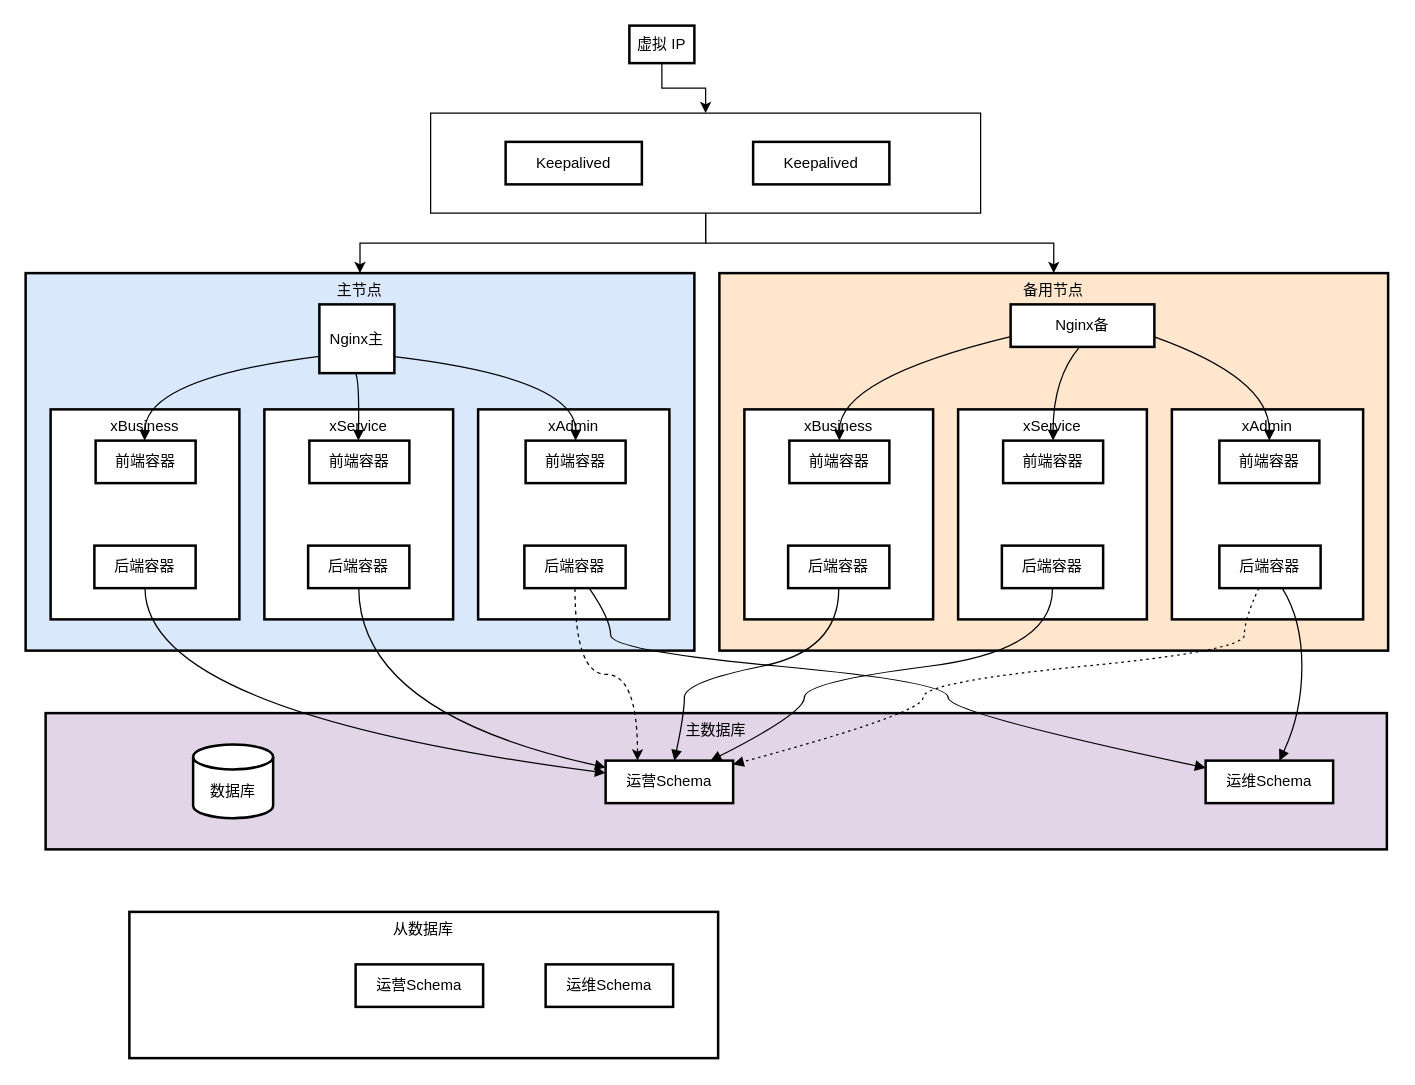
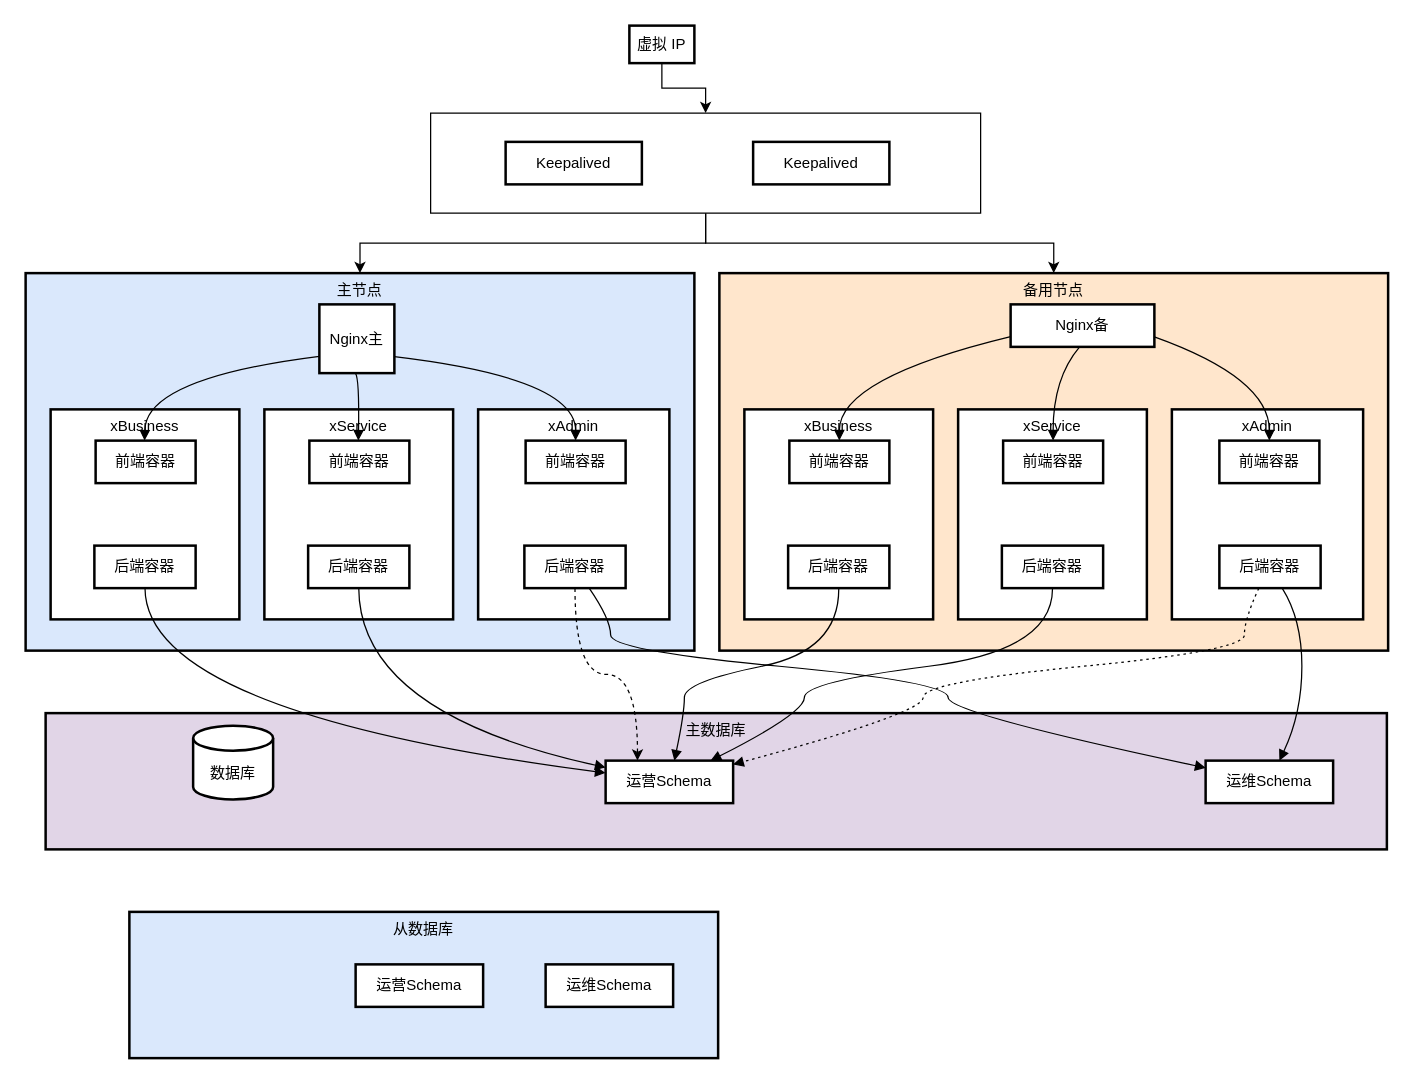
- <mxCell id="9" value="数据库" style="shape=cylinder3;boundedLbl=1;backgroundOutline=1;size=10;strokeWidth=2;whiteSpace=wrap;" vertex="1" parent="1"><mxGeometry x="154" y="595" width="64" height="59" as="geometry" /></mxCell>
+ <mxCell id="9" value="数据库" style="shape=cylinder3;boundedLbl=1;backgroundOutline=1;size=10;strokeWidth=2;whiteSpace=wrap;" vertex="1" parent="1"><mxGeometry x="154" y="580" width="64" height="59" as="geometry" /></mxCell>
- <mxCell id="5" value="从数据库" style="whiteSpace=wrap;strokeWidth=2;verticalAlign=top;" vertex="1" parent="1"><mxGeometry x="103" y="729" width="471" height="117" as="geometry" /></mxCell>
+ <mxCell id="5" value="从数据库" style="whiteSpace=wrap;strokeWidth=2;verticalAlign=top;fillColor=#dae8fc;" vertex="1" parent="1"><mxGeometry x="103" y="729" width="471" height="117" as="geometry" /></mxCell>
